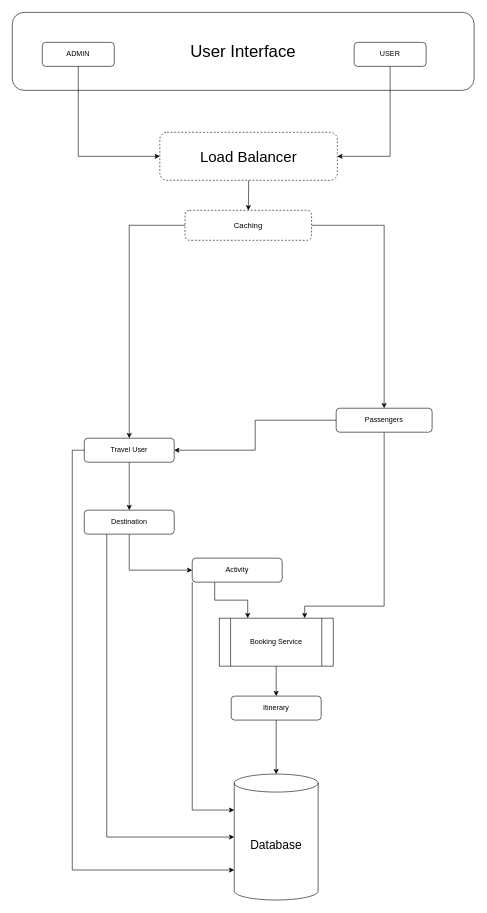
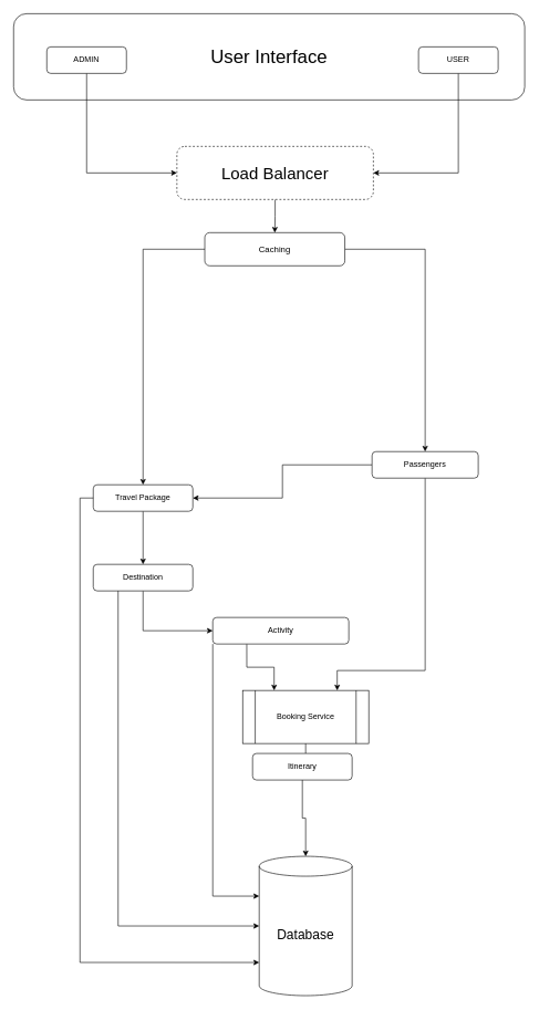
- <mxCell id="11" value="USER" style="rounded=1;whiteSpace=wrap;html=1;fontSize=12;glass=0;strokeWidth=1;shadow=0;labelBackgroundColor=none;" vertex="1" parent="1"><mxGeometry x="590" y="70" width="120" height="40" as="geometry" /></mxCell>
+ <mxCell id="11" value="USER" style="rounded=1;whiteSpace=wrap;html=1;fontSize=12;glass=0;strokeWidth=1;shadow=0;labelBackgroundColor=none;" vertex="1" parent="1"><mxGeometry x="630" y="70" width="120" height="40" as="geometry" /></mxCell>
- <mxCell id="22" value="&lt;font style=&quot;font-size: 13px;&quot;&gt;Caching&lt;/font&gt;" style="rounded=1;whiteSpace=wrap;html=1;dashed=1;" vertex="1" parent="1"><mxGeometry x="308" y="350" width="211" height="50" as="geometry" /></mxCell>
+ <mxCell id="22" value="&lt;font style=&quot;font-size: 13px;&quot;&gt;Caching&lt;/font&gt;" style="rounded=1;whiteSpace=wrap;html=1;" vertex="1" parent="1"><mxGeometry x="308" y="350" width="211" height="50" as="geometry" /></mxCell>
- <mxCell id="6" value="Travel User" style="rounded=1;whiteSpace=wrap;html=1;fontSize=12;glass=0;strokeWidth=1;shadow=0;labelBackgroundColor=none;" vertex="1" parent="1"><mxGeometry x="140" y="730" width="150" height="40" as="geometry" /></mxCell>
+ <mxCell id="6" value="Travel Package" style="rounded=1;whiteSpace=wrap;html=1;fontSize=12;glass=0;strokeWidth=1;shadow=0;labelBackgroundColor=none;" vertex="1" parent="1"><mxGeometry x="140" y="730" width="150" height="40" as="geometry" /></mxCell>
- <mxCell id="13" value="Activity" style="rounded=1;whiteSpace=wrap;html=1;fontSize=12;glass=0;strokeWidth=1;shadow=0;labelBackgroundColor=none;" vertex="1" parent="1"><mxGeometry x="320" y="930" width="150" height="40" as="geometry" /></mxCell>
+ <mxCell id="13" value="Activity" style="rounded=1;whiteSpace=wrap;html=1;fontSize=12;glass=0;strokeWidth=1;shadow=0;labelBackgroundColor=none;" vertex="1" parent="1"><mxGeometry x="320" y="930" width="205" height="40" as="geometry" /></mxCell>
- <mxCell id="17" value="Booking Service" style="shape=process;whiteSpace=wrap;html=1;backgroundOutline=1;" vertex="1" parent="1"><mxGeometry x="365" y="1030" width="190" height="80" as="geometry" /></mxCell>
+ <mxCell id="17" value="Booking Service" style="shape=process;whiteSpace=wrap;html=1;backgroundOutline=1;" vertex="1" parent="1"><mxGeometry x="365" y="1040" width="190" height="80" as="geometry" /></mxCell>
- <mxCell id="27" value="Itinerary" style="rounded=1;whiteSpace=wrap;html=1;fontSize=12;glass=0;strokeWidth=1;shadow=0;labelBackgroundColor=none;" vertex="1" parent="1"><mxGeometry x="385" y="1160" width="150" height="40" as="geometry" /></mxCell>
+ <mxCell id="27" value="Itinerary" style="rounded=1;whiteSpace=wrap;html=1;fontSize=12;glass=0;strokeWidth=1;shadow=0;labelBackgroundColor=none;" vertex="1" parent="1"><mxGeometry x="380" y="1135" width="150" height="40" as="geometry" /></mxCell>
